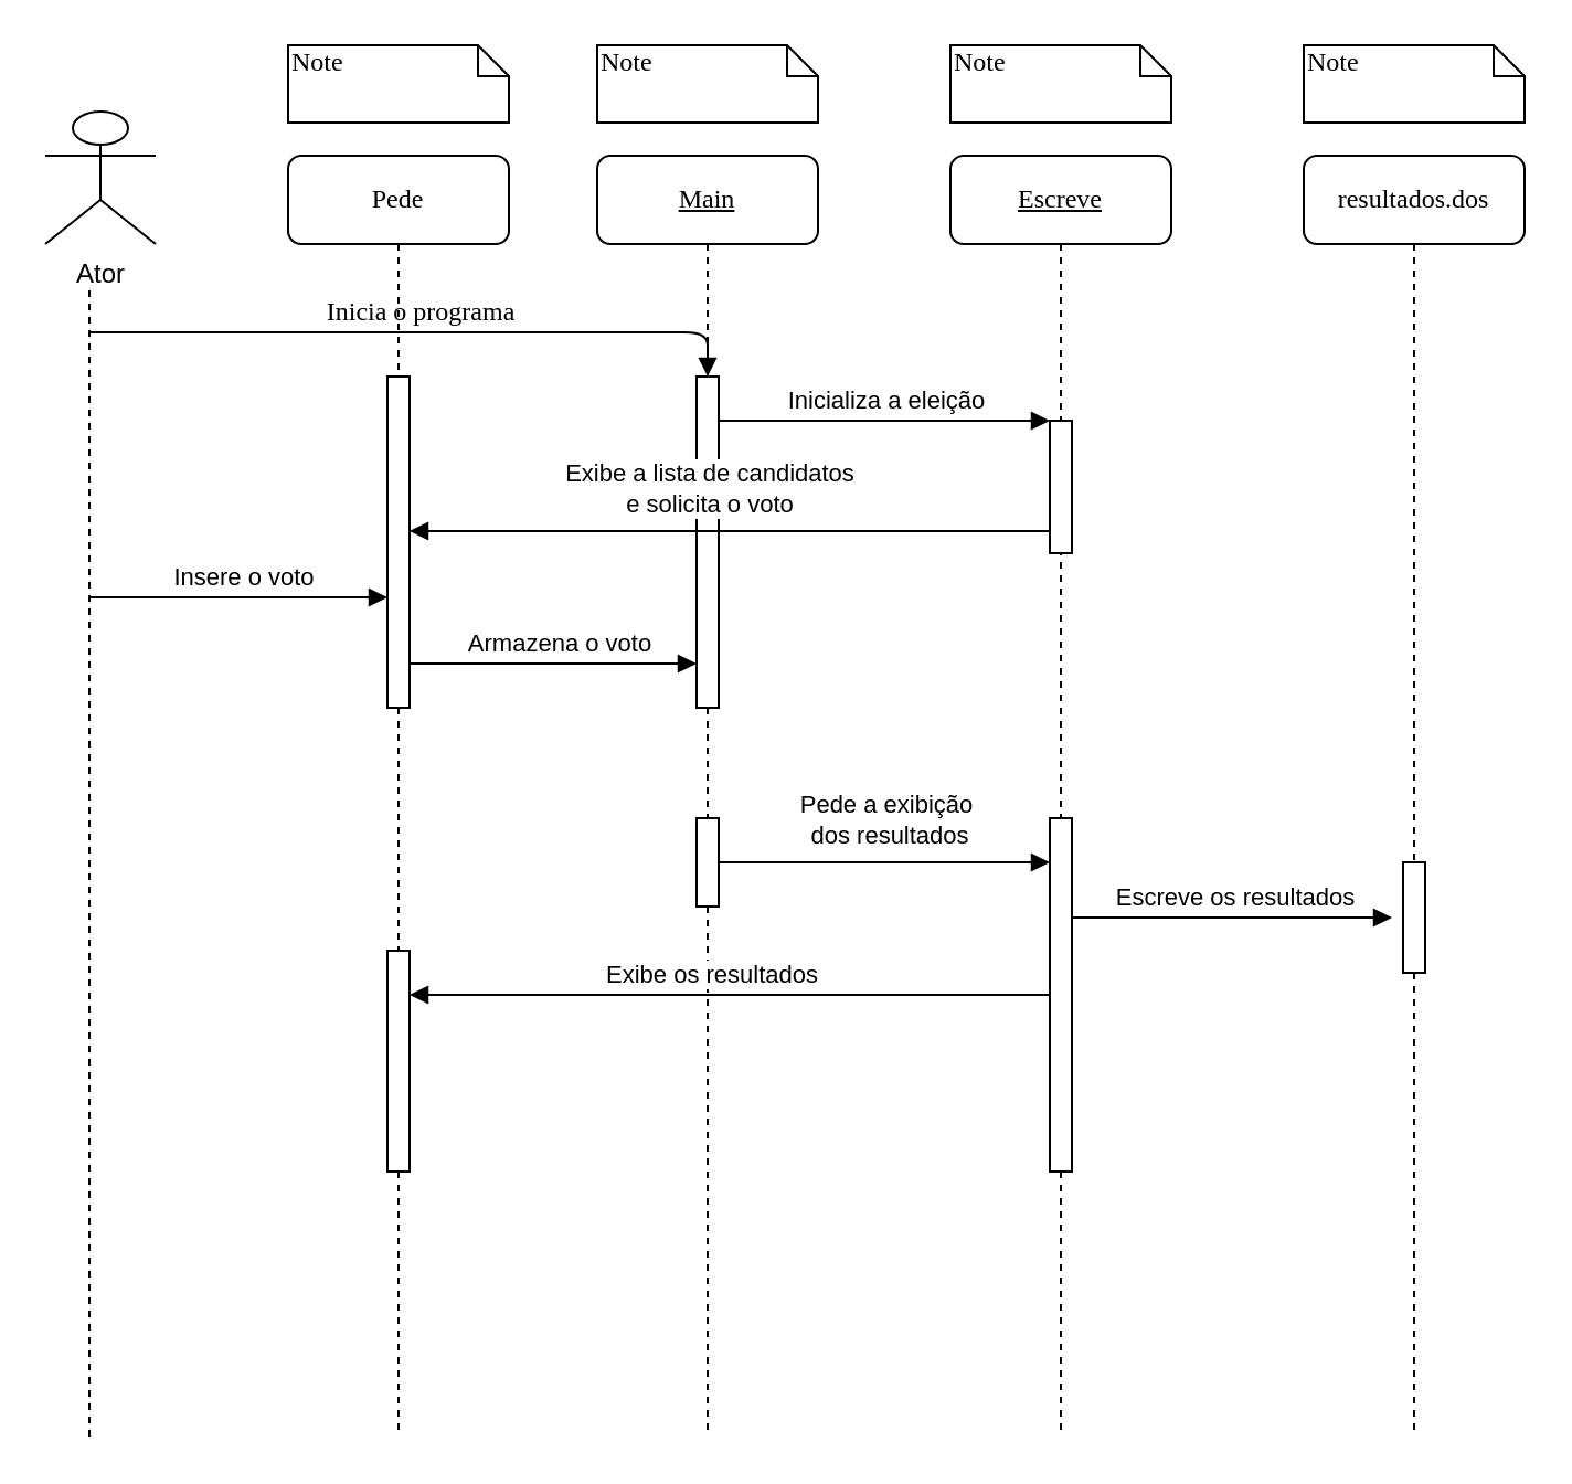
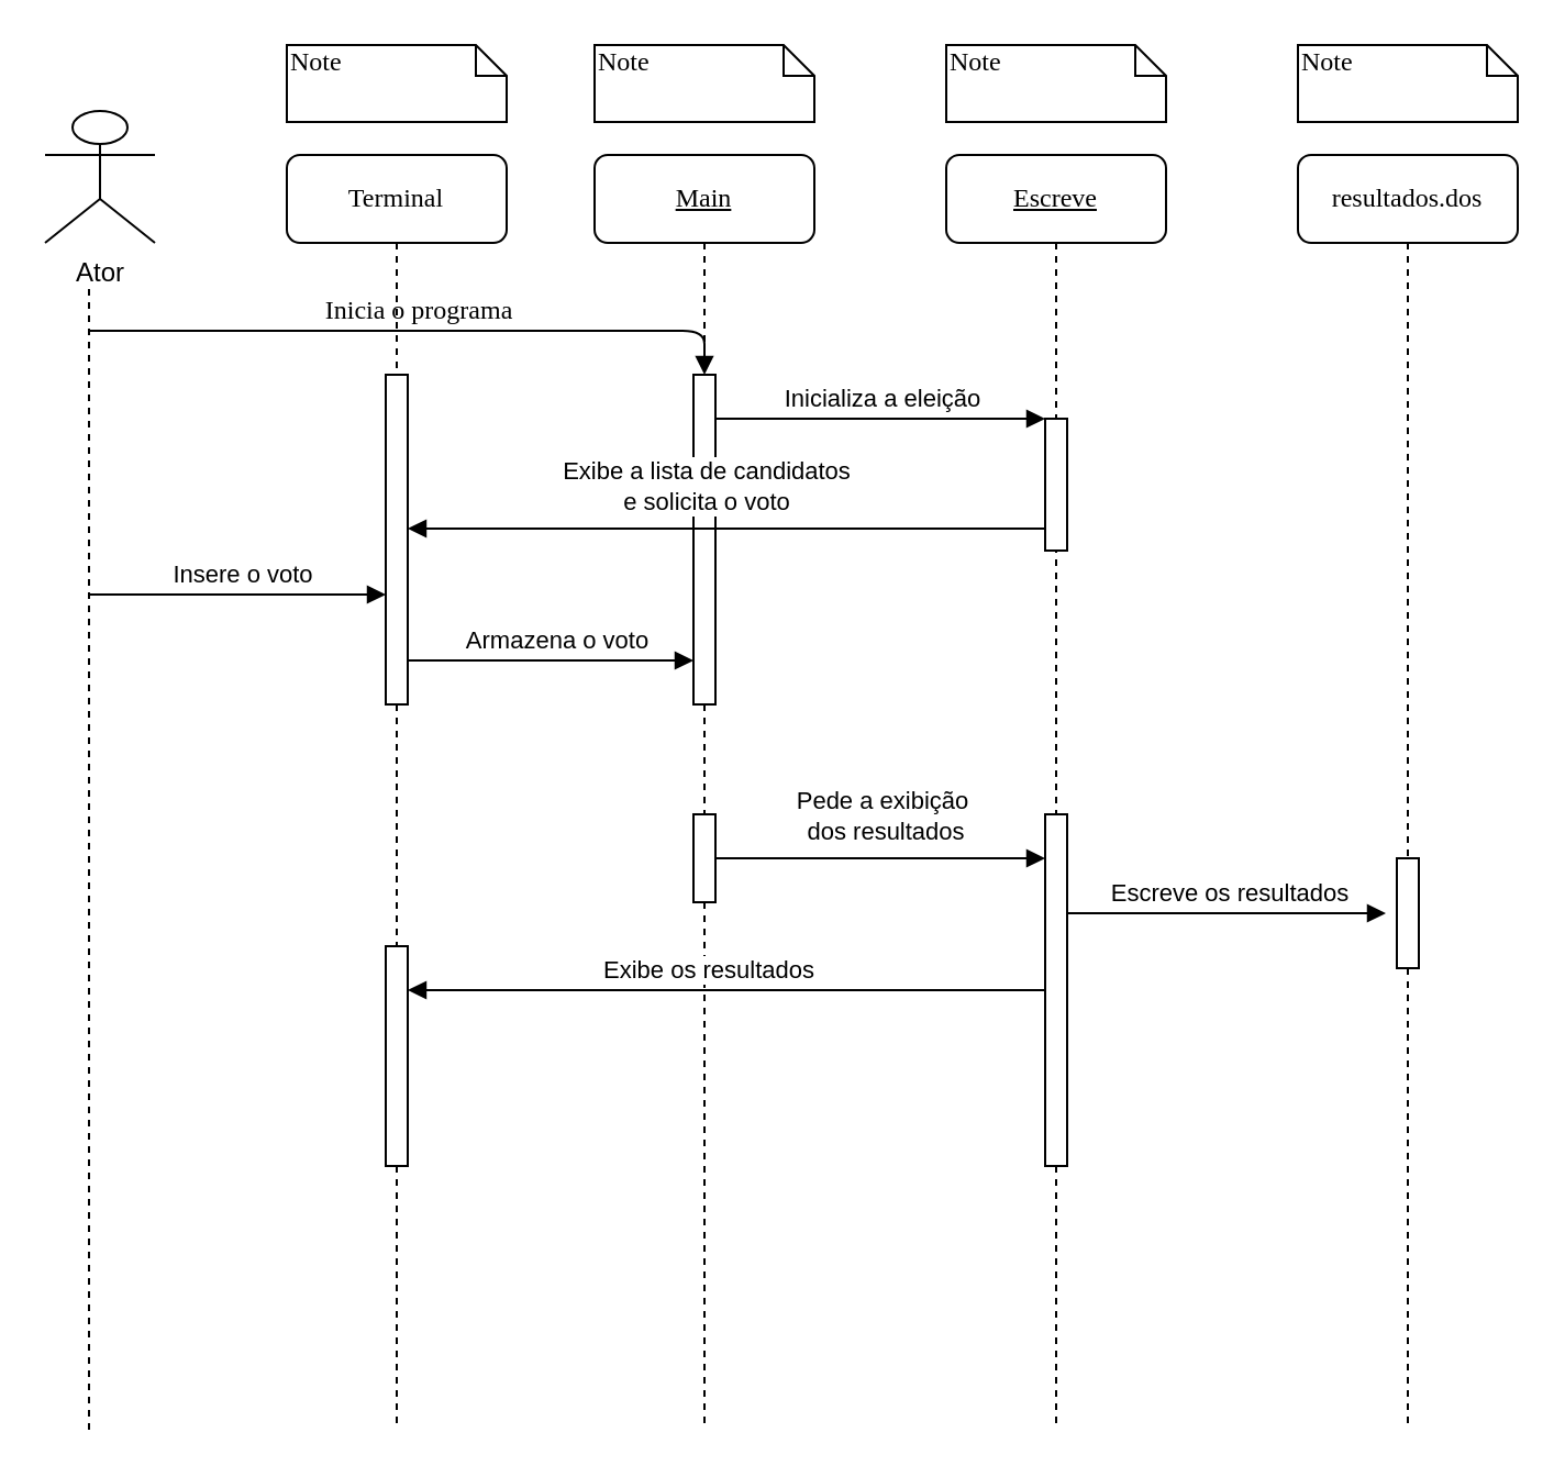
- <mxCell id="8" value="Pede" style="shape=umlLifeline;perimeter=lifelinePerimeter;whiteSpace=wrap;html=1;container=1;collapsible=0;recursiveResize=0;outlineConnect=0;rounded=1;shadow=0;comic=0;labelBackgroundColor=none;strokeWidth=1;fontFamily=Verdana;fontSize=12;align=center;" parent="1" vertex="1"><mxGeometry x="130" y="70" width="100" height="580" as="geometry" /></mxCell>
+ <mxCell id="8" value="Terminal" style="shape=umlLifeline;perimeter=lifelinePerimeter;whiteSpace=wrap;html=1;container=1;collapsible=0;recursiveResize=0;outlineConnect=0;rounded=1;shadow=0;comic=0;labelBackgroundColor=none;strokeWidth=1;fontFamily=Verdana;fontSize=12;align=center;" parent="1" vertex="1"><mxGeometry x="130" y="70" width="100" height="580" as="geometry" /></mxCell>
